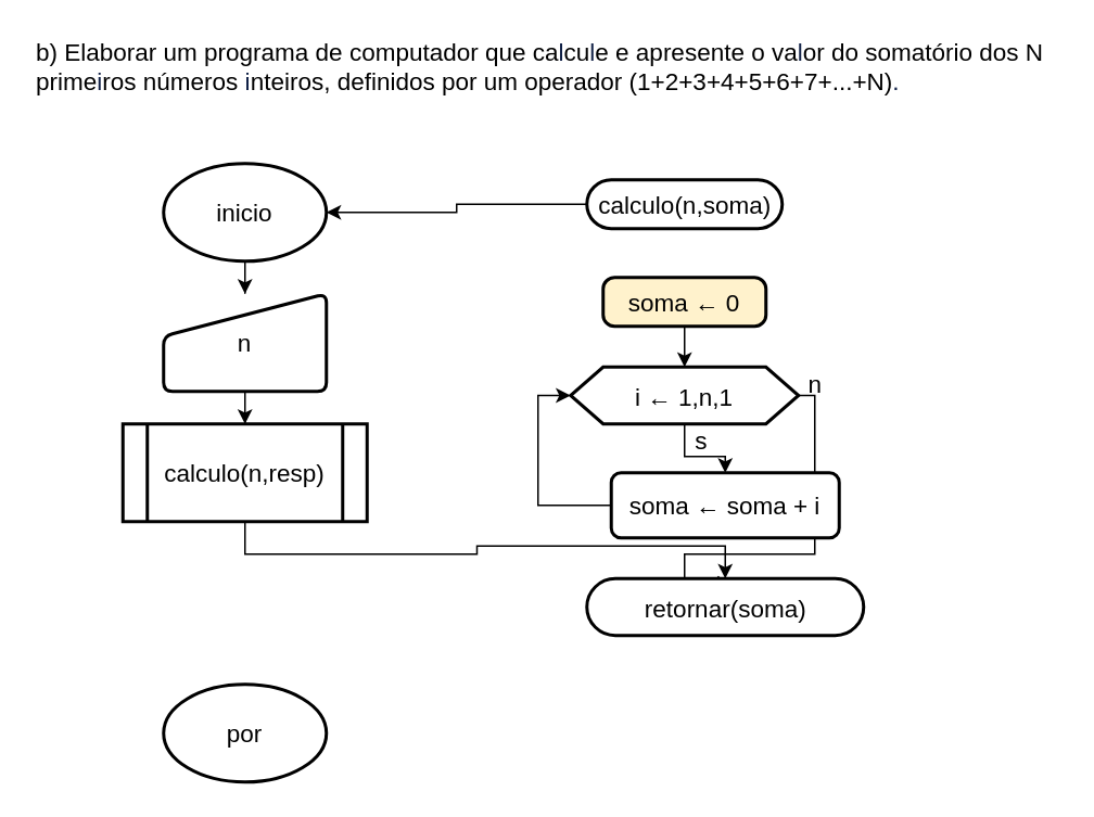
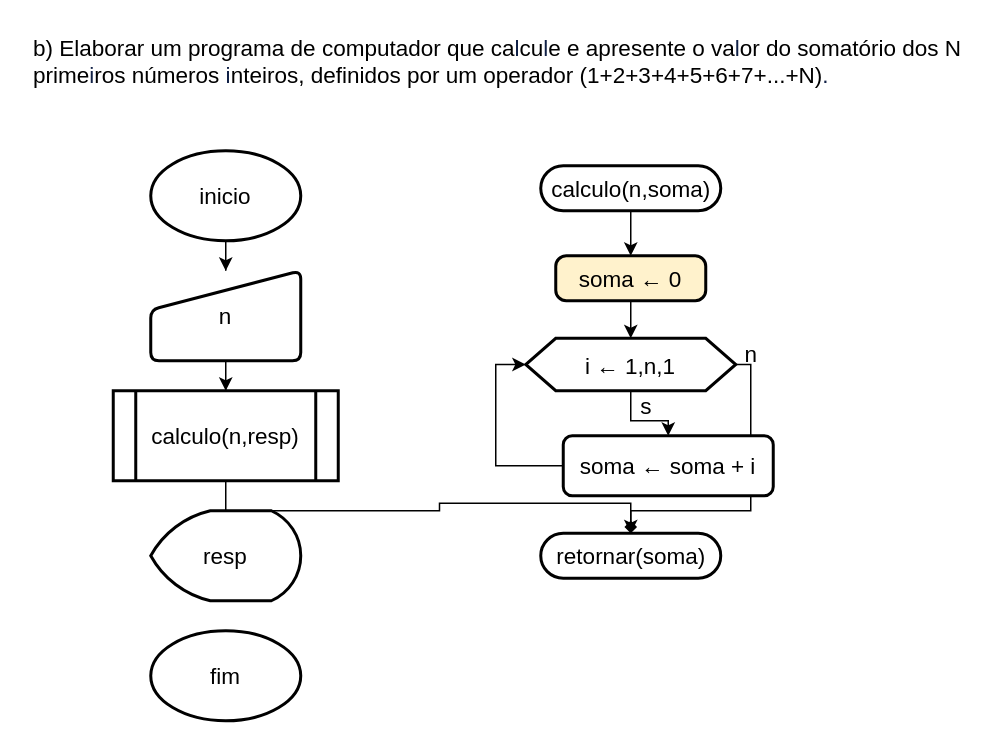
- <mxCell id="3" value="" style="edgeStyle=orthogonalEdgeStyle;rounded=0;orthogonalLoop=1;jettySize=auto;html=1;fontSize=15;" parent="1" source="4" target="17" edge="1"><mxGeometry relative="1" as="geometry" /></mxCell>
+ <mxCell id="3" value="" style="edgeStyle=orthogonalEdgeStyle;rounded=0;orthogonalLoop=1;jettySize=auto;html=1;fontSize=15;" parent="1" source="4" target="11" edge="1"><mxGeometry relative="1" as="geometry" /></mxCell>
+ <mxCell id="13" value="resp" style="strokeWidth=2;html=1;shape=mxgraph.flowchart.display;whiteSpace=wrap;fontSize=15;" parent="1" vertex="1"><mxGeometry x="100" y="340" width="100" height="60" as="geometry" /></mxCell>
- <mxCell id="15" value="retornar(soma)" style="html=1;dashed=0;whitespace=wrap;shape=mxgraph.dfd.start;fontSize=15;strokeWidth=2;" parent="1" vertex="1"><mxGeometry x="360" y="355" width="170" height="35" as="geometry" /></mxCell>
+ <mxCell id="15" value="retornar(soma)" style="html=1;dashed=0;whitespace=wrap;shape=mxgraph.dfd.start;fontSize=15;strokeWidth=2;" parent="1" vertex="1"><mxGeometry x="360" y="355" width="120" height="30" as="geometry" /></mxCell>
- <mxCell id="18" value="por" style="strokeWidth=2;html=1;shape=mxgraph.flowchart.start_1;whiteSpace=wrap;fontSize=15;" parent="1" vertex="1"><mxGeometry x="100" y="420" width="100" height="60" as="geometry" /></mxCell>
+ <mxCell id="18" value="fim" style="strokeWidth=2;html=1;shape=mxgraph.flowchart.start_1;whiteSpace=wrap;fontSize=15;" parent="1" vertex="1"><mxGeometry x="100" y="420" width="100" height="60" as="geometry" /></mxCell>
